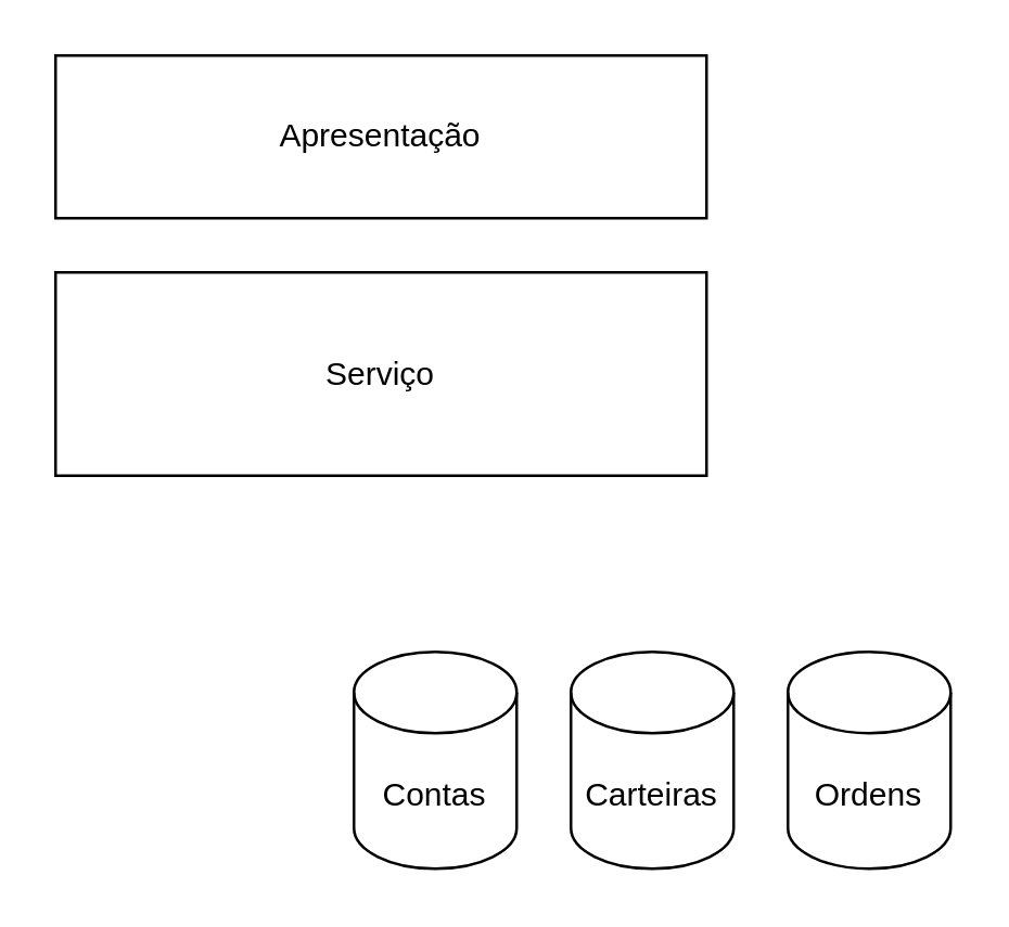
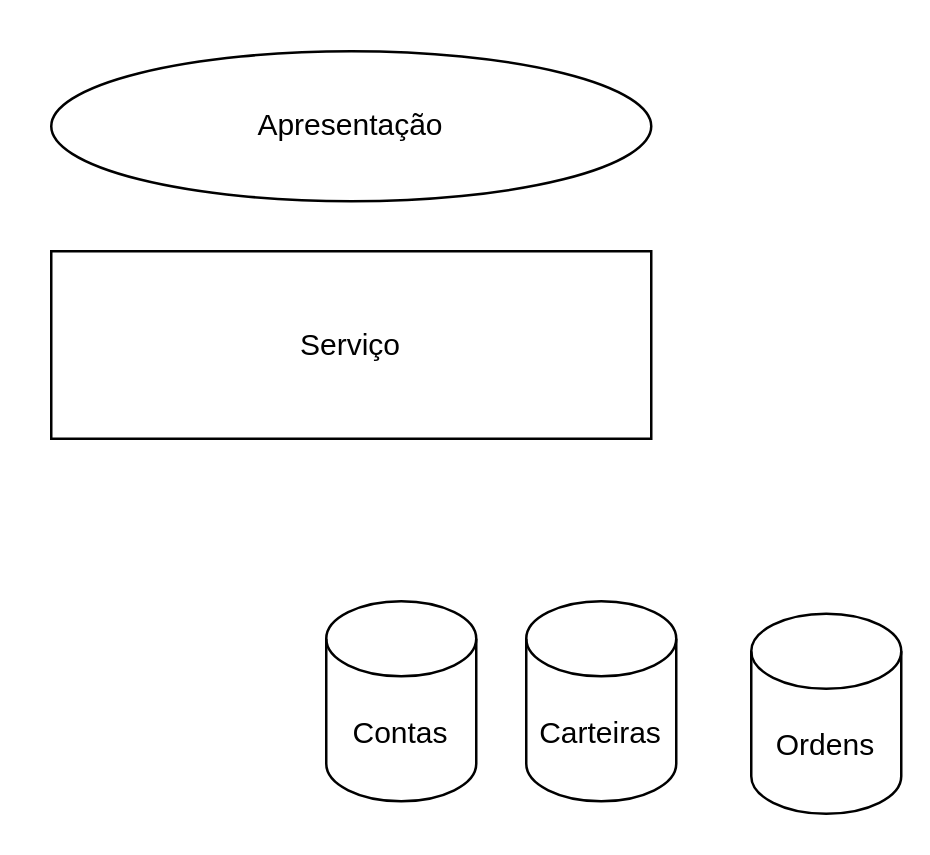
- <mxCell id="2" value="Apresentação" style="rounded=0;whiteSpace=wrap;html=1;" vertex="1" parent="1"><mxGeometry x="20" y="20" width="240" height="60" as="geometry" /></mxCell>
+ <mxCell id="2" value="Apresentação" style="ellipse;whiteSpace=wrap;html=1;" vertex="1" parent="1"><mxGeometry x="20" y="20" width="240" height="60" as="geometry" /></mxCell>
- <mxCell id="6" value="Ordens" style="shape=cylinder3;whiteSpace=wrap;html=1;boundedLbl=1;backgroundOutline=1;size=15;" vertex="1" parent="1"><mxGeometry x="290" y="240" width="60" height="80" as="geometry" /></mxCell>
+ <mxCell id="6" value="Ordens" style="shape=cylinder3;whiteSpace=wrap;html=1;boundedLbl=1;backgroundOutline=1;size=15;" vertex="1" parent="1"><mxGeometry x="300" y="245" width="60" height="80" as="geometry" /></mxCell>
